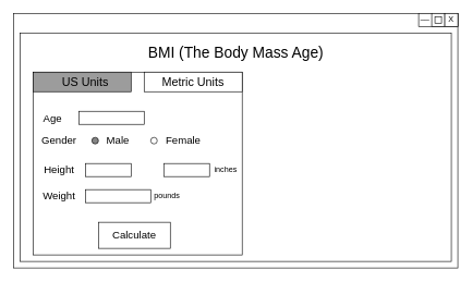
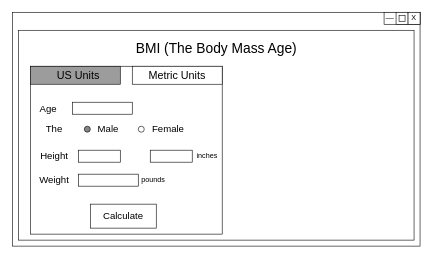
- <mxCell id="14" value="&lt;font style=&quot;font-size: 16px&quot;&gt;Gender&lt;/font&gt;" style="text;html=1;strokeColor=none;fillColor=none;align=center;verticalAlign=middle;whiteSpace=wrap;rounded=0;" vertex="1" parent="1"><mxGeometry x="70" y="205" width="40" height="20" as="geometry" /></mxCell>
+ <mxCell id="14" value="&lt;font style=&quot;font-size: 16px&quot;&gt;The&lt;/font&gt;" style="text;html=1;strokeColor=none;fillColor=none;align=center;verticalAlign=middle;whiteSpace=wrap;rounded=0;" vertex="1" parent="1"><mxGeometry x="70" y="205" width="40" height="20" as="geometry" /></mxCell>
